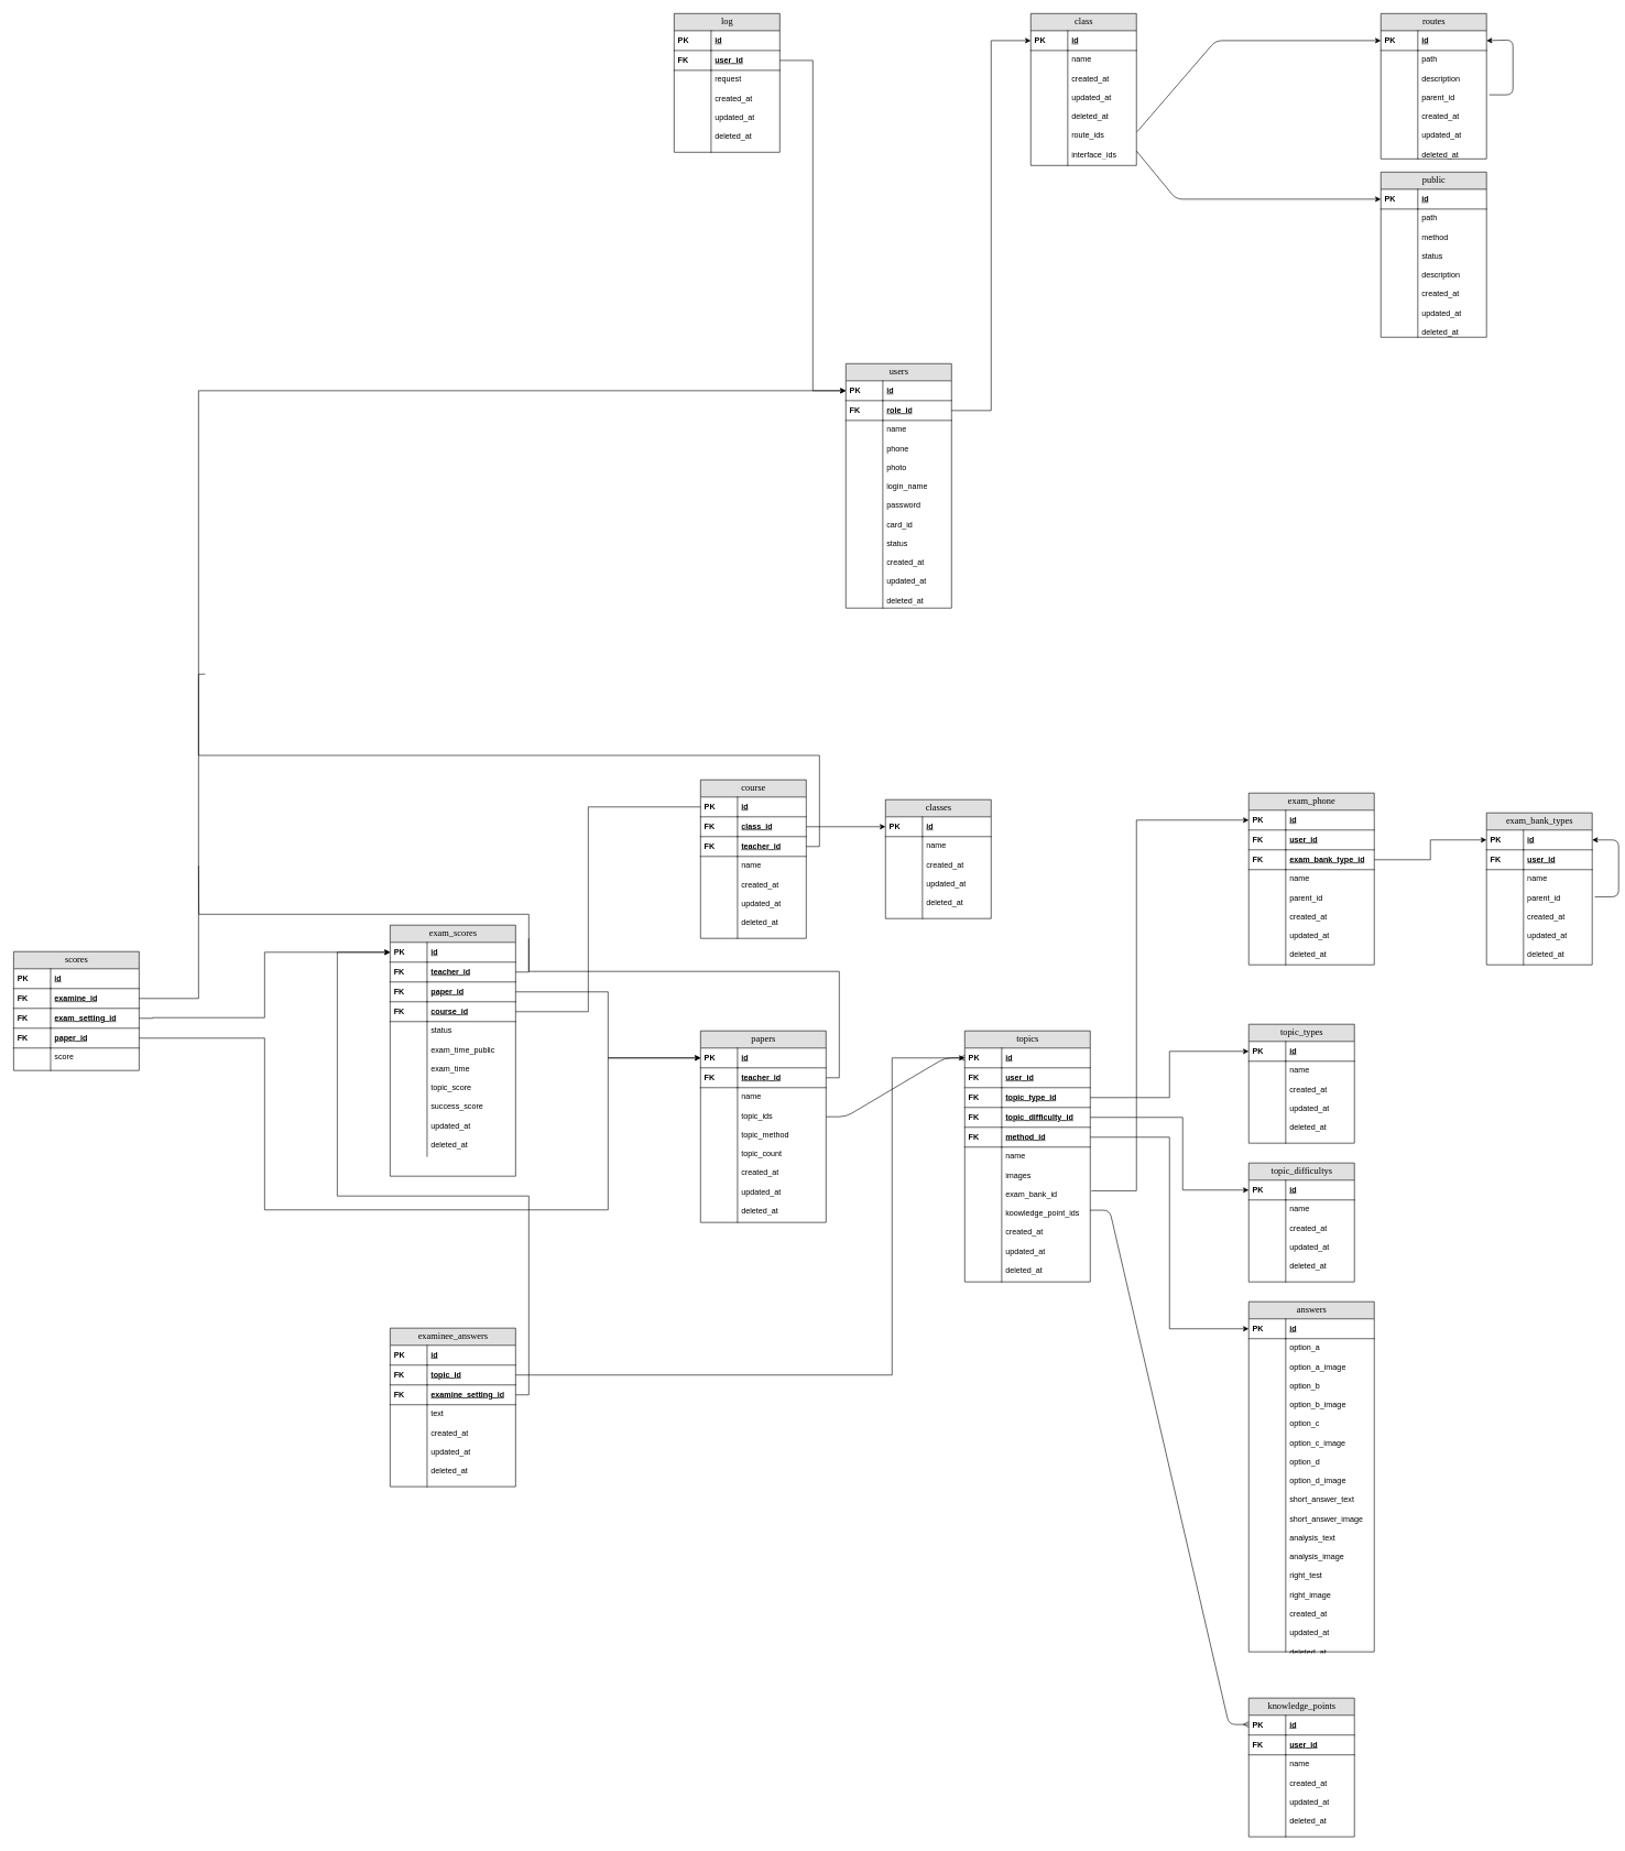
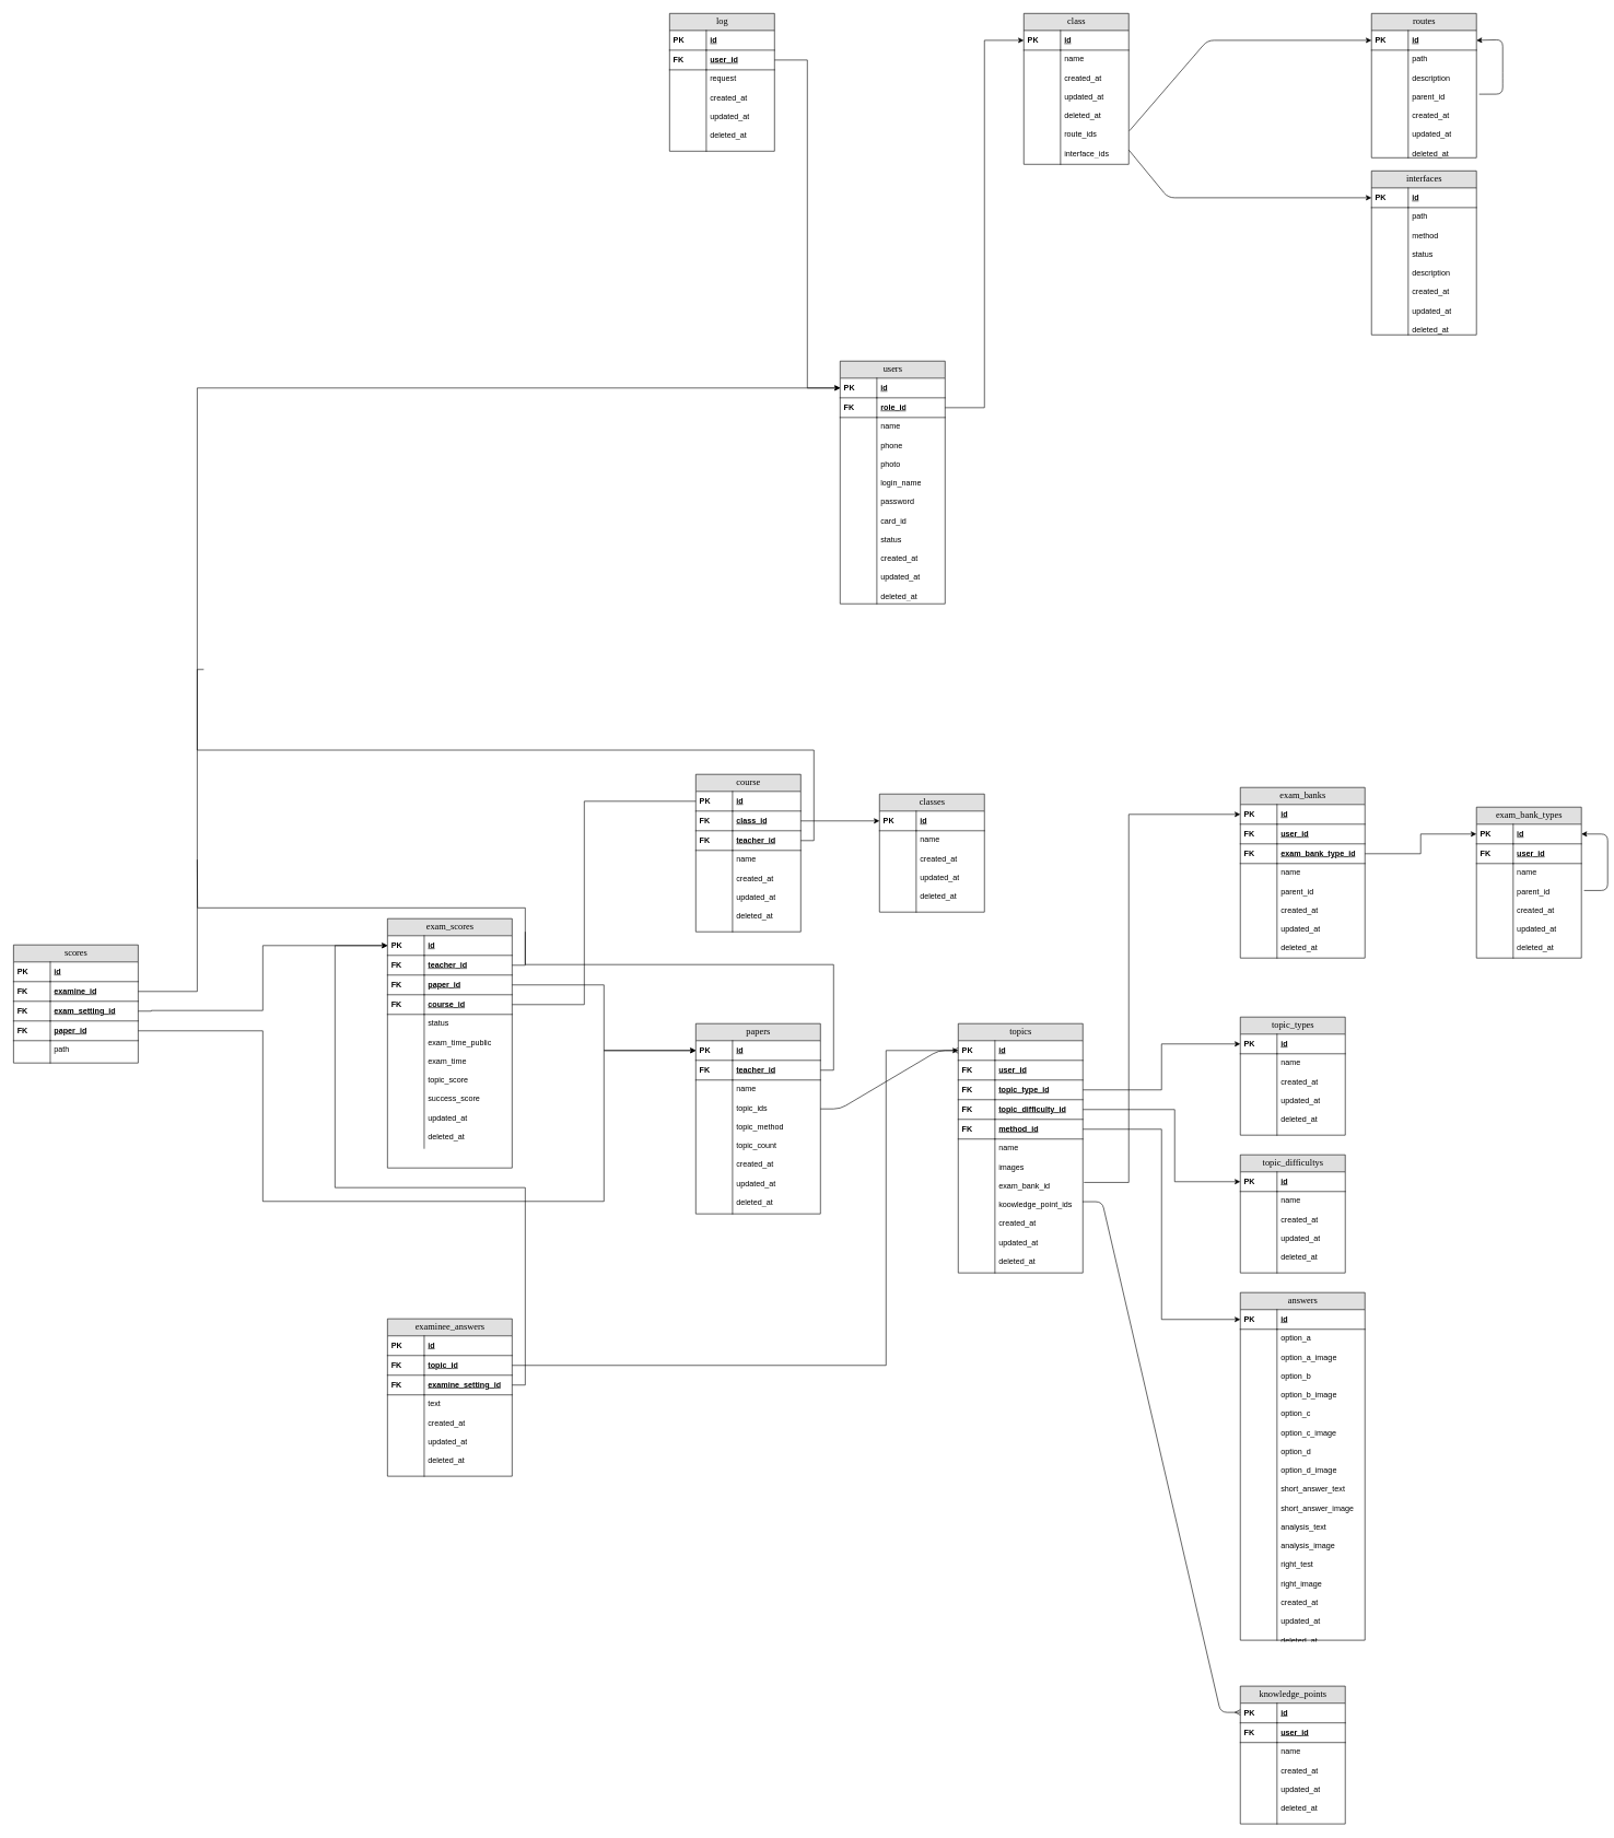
- <mxCell id="44" value="public" style="swimlane;fontStyle=0;childLayout=stackLayout;horizontal=1;startSize=26;fillColor=#e0e0e0;horizontalStack=0;resizeParent=1;resizeLast=0;collapsible=1;marginBottom=0;swimlaneFillColor=#ffffff;align=center;rounded=0;shadow=0;comic=0;labelBackgroundColor=none;strokeWidth=1;fontFamily=Verdana;fontSize=14;html=1;" parent="1" vertex="1"><mxGeometry x="2090" y="260" width="160" height="250" as="geometry" /></mxCell>
+ <mxCell id="44" value="interfaces" style="swimlane;fontStyle=0;childLayout=stackLayout;horizontal=1;startSize=26;fillColor=#e0e0e0;horizontalStack=0;resizeParent=1;resizeLast=0;collapsible=1;marginBottom=0;swimlaneFillColor=#ffffff;align=center;rounded=0;shadow=0;comic=0;labelBackgroundColor=none;strokeWidth=1;fontFamily=Verdana;fontSize=14;html=1;" parent="1" vertex="1"><mxGeometry x="2090" y="260" width="160" height="250" as="geometry" /></mxCell>
- <mxCell id="57" value="exam_phone" style="swimlane;fontStyle=0;childLayout=stackLayout;horizontal=1;startSize=26;fillColor=#e0e0e0;horizontalStack=0;resizeParent=1;resizeLast=0;collapsible=1;marginBottom=0;swimlaneFillColor=#ffffff;align=center;rounded=0;shadow=0;comic=0;labelBackgroundColor=none;strokeWidth=1;fontFamily=Verdana;fontSize=14;html=1;" parent="1" vertex="1"><mxGeometry x="1890" y="1200" width="190" height="260" as="geometry" /></mxCell>
+ <mxCell id="57" value="exam_banks" style="swimlane;fontStyle=0;childLayout=stackLayout;horizontal=1;startSize=26;fillColor=#e0e0e0;horizontalStack=0;resizeParent=1;resizeLast=0;collapsible=1;marginBottom=0;swimlaneFillColor=#ffffff;align=center;rounded=0;shadow=0;comic=0;labelBackgroundColor=none;strokeWidth=1;fontFamily=Verdana;fontSize=14;html=1;" parent="1" vertex="1"><mxGeometry x="1890" y="1200" width="190" height="260" as="geometry" /></mxCell>
- <mxCell id="134" value="score" style="shape=partialRectangle;top=0;left=0;right=0;bottom=0;html=1;align=left;verticalAlign=top;fillColor=none;spacingLeft=60;spacingRight=4;whiteSpace=wrap;overflow=hidden;rotatable=0;points=[[0,0.5],[1,0.5]];portConstraint=eastwest;dropTarget=0;" parent="125" vertex="1"><mxGeometry y="146" width="190" height="34" as="geometry" /></mxCell>
+ <mxCell id="134" value="path" style="shape=partialRectangle;top=0;left=0;right=0;bottom=0;html=1;align=left;verticalAlign=top;fillColor=none;spacingLeft=60;spacingRight=4;whiteSpace=wrap;overflow=hidden;rotatable=0;points=[[0,0.5],[1,0.5]];portConstraint=eastwest;dropTarget=0;" parent="125" vertex="1"><mxGeometry y="146" width="190" height="34" as="geometry" /></mxCell>
